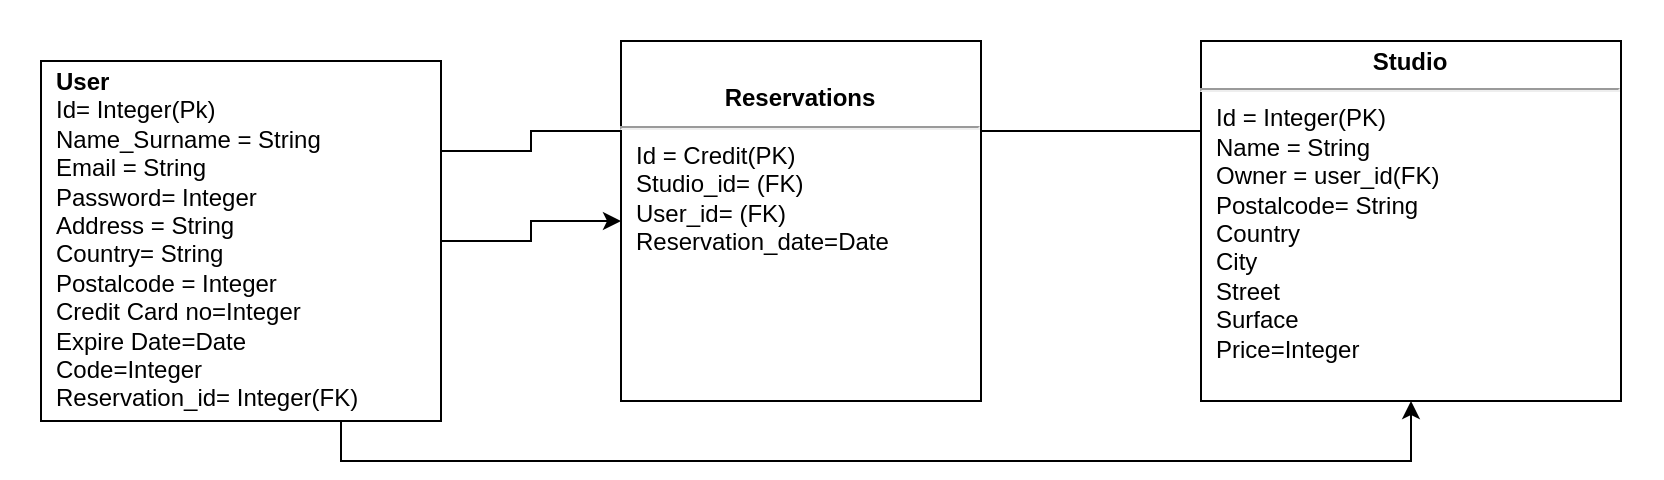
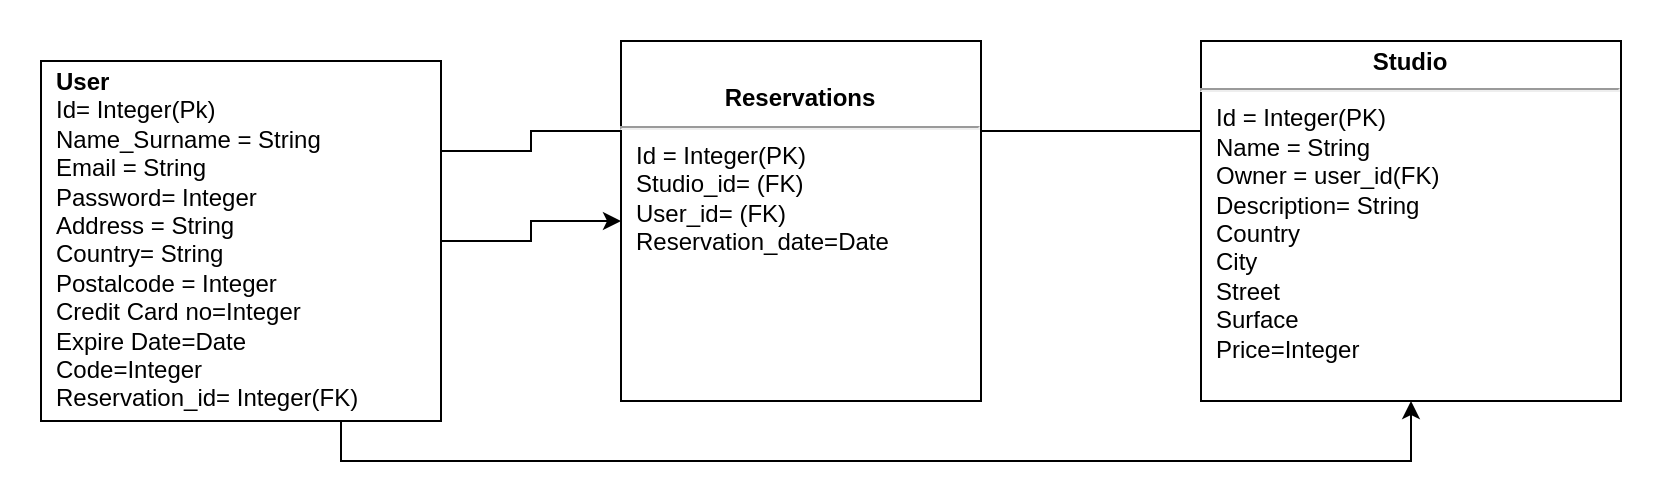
- <mxCell id="7" value="&lt;p style=&quot;margin: 0px ; margin-top: 4px ; text-align: center ; text-decoration: underline&quot;&gt;&lt;br&gt;&lt;/p&gt;&lt;p style=&quot;margin: 4px 0px 0px ; text-align: center&quot;&gt;&lt;b&gt;Reservations&lt;/b&gt;&lt;/p&gt;&lt;hr&gt;&lt;p style=&quot;margin: 0px 0px 0px 8px&quot;&gt;Id = Credit(PK)&lt;br&gt;Studio_id= (FK)&lt;br&gt;User_id= (FK)&lt;/p&gt;&lt;p style=&quot;margin: 0px 0px 0px 8px&quot;&gt;Reservation_date=Date&lt;/p&gt;&lt;p style=&quot;margin: 0px 0px 0px 8px&quot;&gt;&lt;br&gt;&lt;/p&gt;&lt;p style=&quot;margin: 0px ; margin-left: 8px&quot;&gt;&lt;br&gt;&lt;/p&gt;" style="verticalAlign=top;align=left;overflow=fill;fontSize=12;fontFamily=Helvetica;html=1;rounded=0;shadow=0;comic=0;labelBackgroundColor=none;strokeWidth=1" parent="1" vertex="1"><mxGeometry x="310" y="20" width="180" height="180" as="geometry" /></mxCell>
+ <mxCell id="7" value="&lt;p style=&quot;margin: 0px ; margin-top: 4px ; text-align: center ; text-decoration: underline&quot;&gt;&lt;br&gt;&lt;/p&gt;&lt;p style=&quot;margin: 4px 0px 0px ; text-align: center&quot;&gt;&lt;b&gt;Reservations&lt;/b&gt;&lt;/p&gt;&lt;hr&gt;&lt;p style=&quot;margin: 0px 0px 0px 8px&quot;&gt;Id = Integer(PK)&lt;br&gt;Studio_id= (FK)&lt;br&gt;User_id= (FK)&lt;/p&gt;&lt;p style=&quot;margin: 0px 0px 0px 8px&quot;&gt;Reservation_date=Date&lt;/p&gt;&lt;p style=&quot;margin: 0px 0px 0px 8px&quot;&gt;&lt;br&gt;&lt;/p&gt;&lt;p style=&quot;margin: 0px ; margin-left: 8px&quot;&gt;&lt;br&gt;&lt;/p&gt;" style="verticalAlign=top;align=left;overflow=fill;fontSize=12;fontFamily=Helvetica;html=1;rounded=0;shadow=0;comic=0;labelBackgroundColor=none;strokeWidth=1" parent="1" vertex="1"><mxGeometry x="310" y="20" width="180" height="180" as="geometry" /></mxCell>
- <mxCell id="8" value="&lt;p style=&quot;margin: 4px 0px 0px ; text-align: center&quot;&gt;&lt;b&gt;Studio&lt;/b&gt;&lt;/p&gt;&lt;hr&gt;&lt;p style=&quot;margin: 0px 0px 0px 8px&quot;&gt;Id = Integer(PK)&lt;br&gt;Name = String&lt;br&gt;Owner = user_id(FK)&amp;nbsp;&lt;/p&gt;&lt;p style=&quot;margin: 0px 0px 0px 8px&quot;&gt;Postalcode= String&lt;/p&gt;&lt;p style=&quot;margin: 0px 0px 0px 8px&quot;&gt;Country&lt;/p&gt;&lt;p style=&quot;margin: 0px 0px 0px 8px&quot;&gt;City&lt;/p&gt;&lt;p style=&quot;margin: 0px 0px 0px 8px&quot;&gt;Street&lt;/p&gt;&lt;p style=&quot;margin: 0px 0px 0px 8px&quot;&gt;Surface&lt;/p&gt;&lt;p style=&quot;margin: 0px 0px 0px 8px&quot;&gt;Price=Integer&lt;/p&gt;&lt;p style=&quot;margin: 0px 0px 0px 8px&quot;&gt;&lt;br&gt;&lt;/p&gt;" style="verticalAlign=top;align=left;overflow=fill;fontSize=12;fontFamily=Helvetica;html=1;rounded=0;shadow=0;comic=0;labelBackgroundColor=none;strokeWidth=1" parent="1" vertex="1"><mxGeometry x="600" y="20" width="210" height="180" as="geometry" /></mxCell>
+ <mxCell id="8" value="&lt;p style=&quot;margin: 4px 0px 0px ; text-align: center&quot;&gt;&lt;b&gt;Studio&lt;/b&gt;&lt;/p&gt;&lt;hr&gt;&lt;p style=&quot;margin: 0px 0px 0px 8px&quot;&gt;Id = Integer(PK)&lt;br&gt;Name = String&lt;br&gt;Owner = user_id(FK)&amp;nbsp;&lt;/p&gt;&lt;p style=&quot;margin: 0px 0px 0px 8px&quot;&gt;Description= String&lt;/p&gt;&lt;p style=&quot;margin: 0px 0px 0px 8px&quot;&gt;Country&lt;/p&gt;&lt;p style=&quot;margin: 0px 0px 0px 8px&quot;&gt;City&lt;/p&gt;&lt;p style=&quot;margin: 0px 0px 0px 8px&quot;&gt;Street&lt;/p&gt;&lt;p style=&quot;margin: 0px 0px 0px 8px&quot;&gt;Surface&lt;/p&gt;&lt;p style=&quot;margin: 0px 0px 0px 8px&quot;&gt;Price=Integer&lt;/p&gt;&lt;p style=&quot;margin: 0px 0px 0px 8px&quot;&gt;&lt;br&gt;&lt;/p&gt;" style="verticalAlign=top;align=left;overflow=fill;fontSize=12;fontFamily=Helvetica;html=1;rounded=0;shadow=0;comic=0;labelBackgroundColor=none;strokeWidth=1" parent="1" vertex="1"><mxGeometry x="600" y="20" width="210" height="180" as="geometry" /></mxCell>
